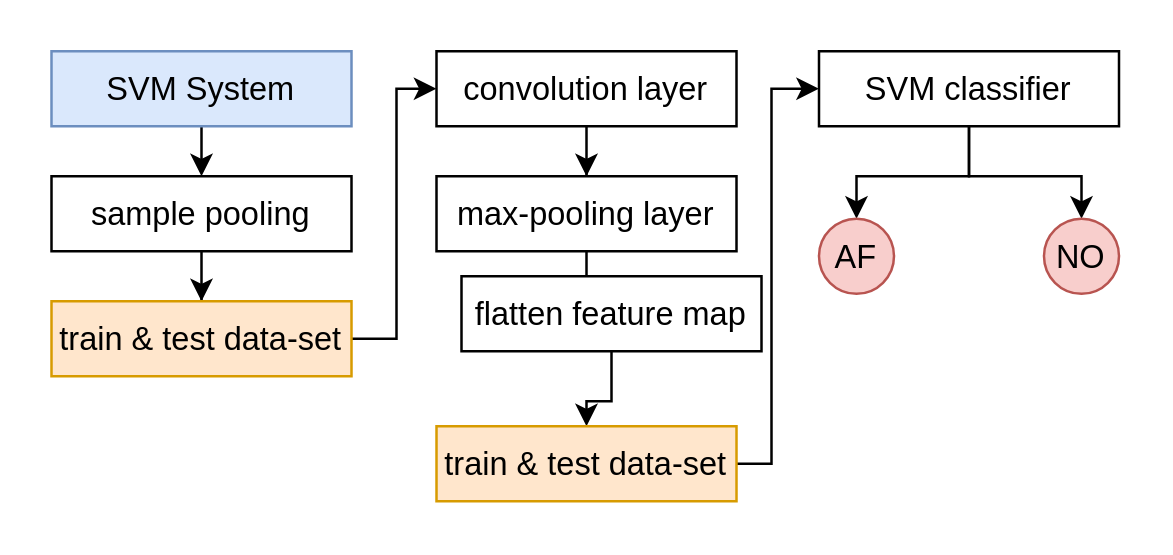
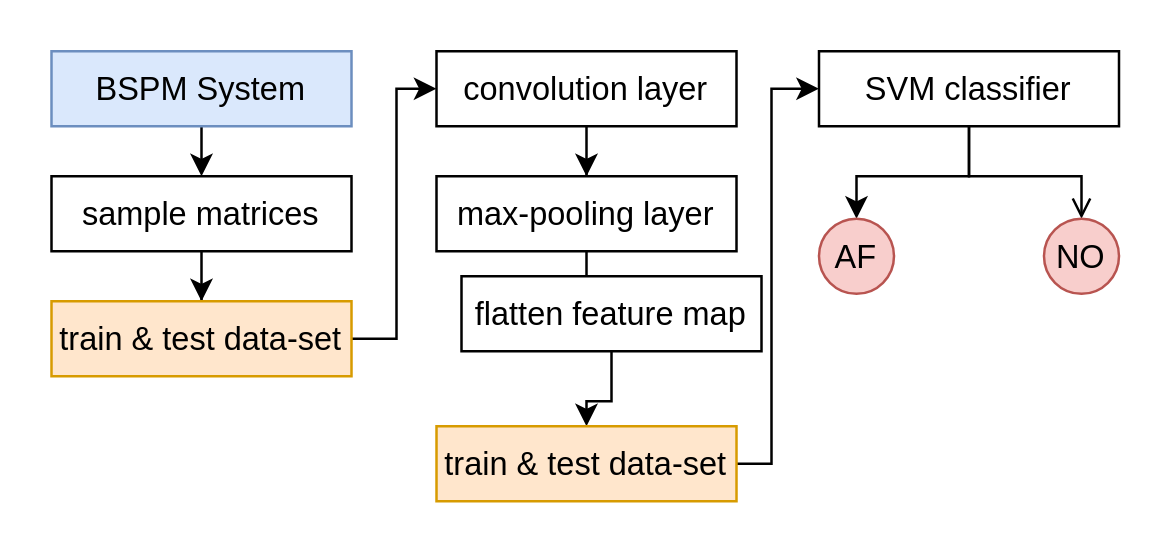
- <mxCell id="3" value="SVM System" style="rounded=0;whiteSpace=wrap;html=1;fontSize=13;fillColor=#dae8fc;strokeColor=#6c8ebf;" vertex="1" parent="1"><mxGeometry x="20" y="20" width="120" height="30" as="geometry" /></mxCell>
+ <mxCell id="3" value="BSPM System" style="rounded=0;whiteSpace=wrap;html=1;fontSize=13;fillColor=#dae8fc;strokeColor=#6c8ebf;" vertex="1" parent="1"><mxGeometry x="20" y="20" width="120" height="30" as="geometry" /></mxCell>
- <mxCell id="17" style="edgeStyle=orthogonalEdgeStyle;rounded=0;orthogonalLoop=1;jettySize=auto;html=1;exitX=0.5;exitY=1;exitDx=0;exitDy=0;fontSize=14;" edge="1" parent="1" source="18" target="20"><mxGeometry relative="1" as="geometry" /></mxCell>
+ <mxCell id="17" style="edgeStyle=orthogonalEdgeStyle;rounded=0;orthogonalLoop=1;jettySize=auto;html=1;exitX=0.5;exitY=1;exitDx=0;exitDy=0;fontSize=14;endArrow=open;" edge="1" parent="1" source="18" target="20"><mxGeometry relative="1" as="geometry" /></mxCell>
- <mxCell id="5" value="sample pooling" style="rounded=0;whiteSpace=wrap;html=1;fontSize=13;" vertex="1" parent="1"><mxGeometry x="20" y="70" width="120" height="30" as="geometry" /></mxCell>
+ <mxCell id="5" value="sample matrices" style="rounded=0;whiteSpace=wrap;html=1;fontSize=13;" vertex="1" parent="1"><mxGeometry x="20" y="70" width="120" height="30" as="geometry" /></mxCell>
